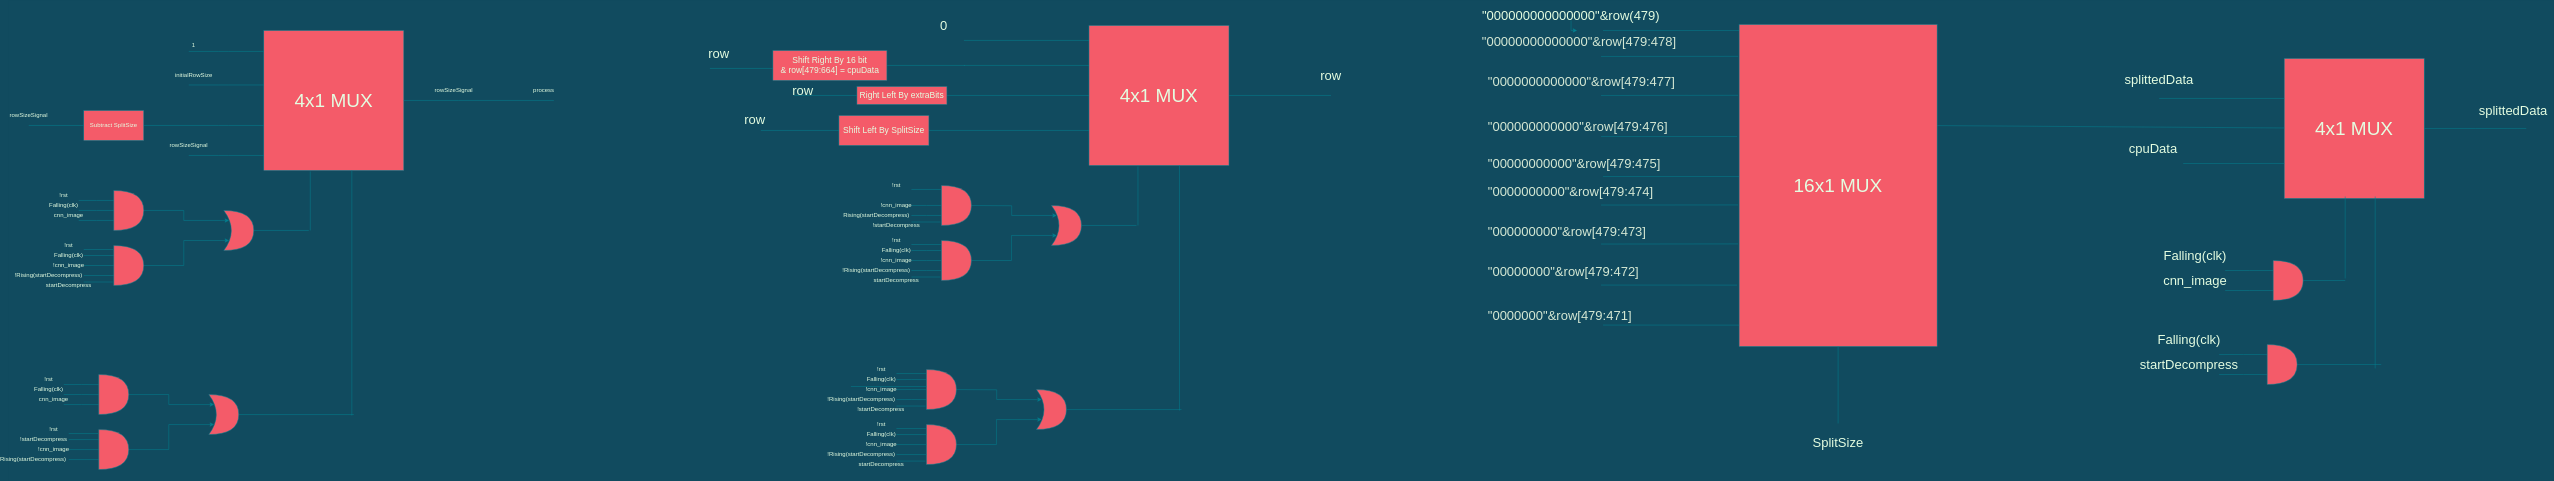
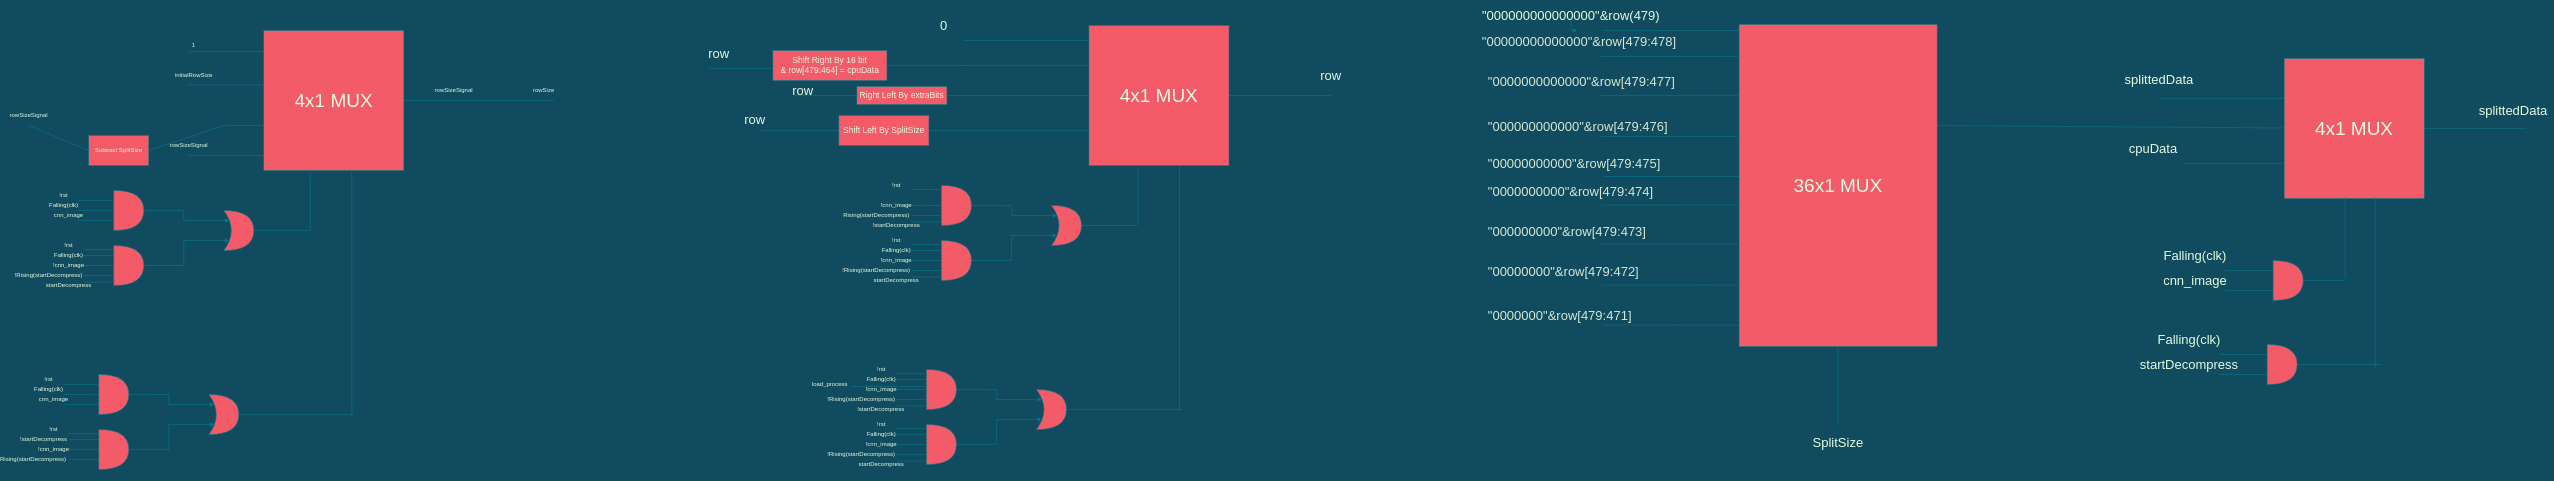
- <mxCell id="72" value="&lt;font style=&quot;font-size: 17px&quot;&gt;Shift Right By 16 bit&lt;br&gt;&amp;amp; row[479:664] = cpuData&lt;br&gt;&lt;/font&gt;" style="rounded=0;whiteSpace=wrap;html=1;fillColor=#F45B69;strokeColor=#028090;fontColor=#E4FDE1;" parent="1" vertex="1"><mxGeometry x="1528" y="100" width="228" height="60" as="geometry" /></mxCell>
+ <mxCell id="72" value="&lt;font style=&quot;font-size: 17px&quot;&gt;Shift Right By 16 bit&lt;br&gt;&amp;amp; row[479:464] = cpuData&lt;br&gt;&lt;/font&gt;" style="rounded=0;whiteSpace=wrap;html=1;fillColor=#F45B69;strokeColor=#028090;fontColor=#E4FDE1;" parent="1" vertex="1"><mxGeometry x="1528" y="100" width="228" height="60" as="geometry" /></mxCell>
- <mxCell id="6" value="process" style="text;html=1;strokeColor=none;fillColor=none;align=center;verticalAlign=middle;whiteSpace=wrap;rounded=0;fontColor=#E4FDE1;" parent="1" vertex="1"><mxGeometry x="1050" y="170" width="40" height="20" as="geometry" /></mxCell>
+ <mxCell id="6" value="rowSize" style="text;html=1;strokeColor=none;fillColor=none;align=center;verticalAlign=middle;whiteSpace=wrap;rounded=0;fontColor=#E4FDE1;" parent="1" vertex="1"><mxGeometry x="1050" y="170" width="40" height="20" as="geometry" /></mxCell>
- <mxCell id="13" value="Subtract SplitSize" style="rounded=0;whiteSpace=wrap;html=1;fillColor=#F45B69;strokeColor=#028090;fontColor=#E4FDE1;" parent="1" vertex="1"><mxGeometry x="150" y="220" width="120" height="60" as="geometry" /></mxCell>
+ <mxCell id="13" value="Subtract SplitSize" style="rounded=0;whiteSpace=wrap;html=1;fillColor=#F45B69;strokeColor=#028090;fontColor=#E4FDE1;" parent="1" vertex="1"><mxGeometry x="160" y="270" width="120" height="60" as="geometry" /></mxCell>
- <mxCell id="140" value="&lt;span style=&quot;font-size: 38px&quot;&gt;16x1 MUX&lt;/span&gt;" style="rounded=0;whiteSpace=wrap;html=1;fillColor=#F45B69;strokeColor=#028090;fontColor=#E4FDE1;" parent="1" vertex="1"><mxGeometry x="3460" y="48" width="396" height="644" as="geometry" /></mxCell>
+ <mxCell id="140" value="&lt;span style=&quot;font-size: 38px&quot;&gt;36x1 MUX&lt;/span&gt;" style="rounded=0;whiteSpace=wrap;html=1;fillColor=#F45B69;strokeColor=#028090;fontColor=#E4FDE1;" parent="1" vertex="1"><mxGeometry x="3460" y="48" width="396" height="644" as="geometry" /></mxCell>
+ <mxCell id="132" value="load_process" style="text;html=1;strokeColor=none;fillColor=none;align=center;verticalAlign=middle;whiteSpace=wrap;rounded=0;fontColor=#E4FDE1;" parent="1" vertex="1"><mxGeometry x="1622" y="758.04" width="40" height="20" as="geometry" /></mxCell>
